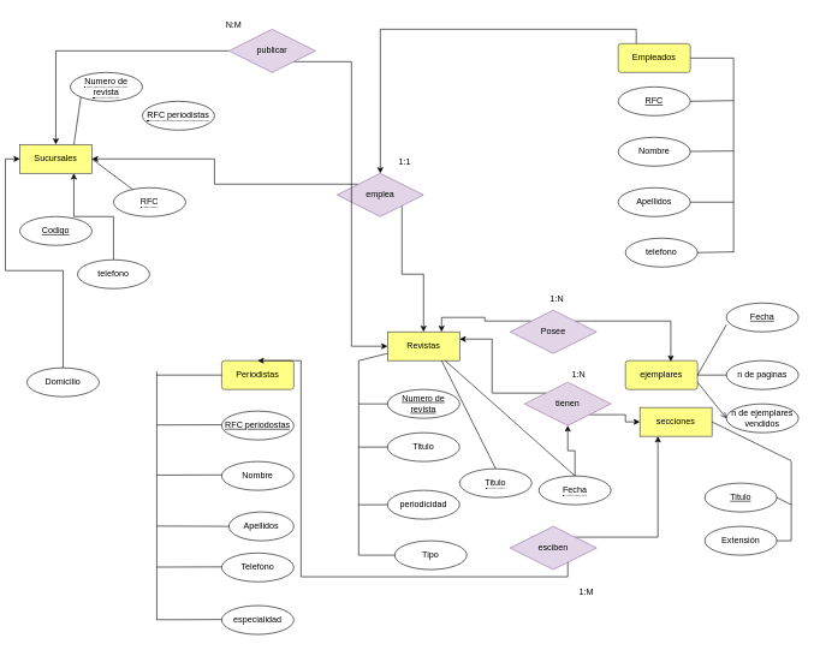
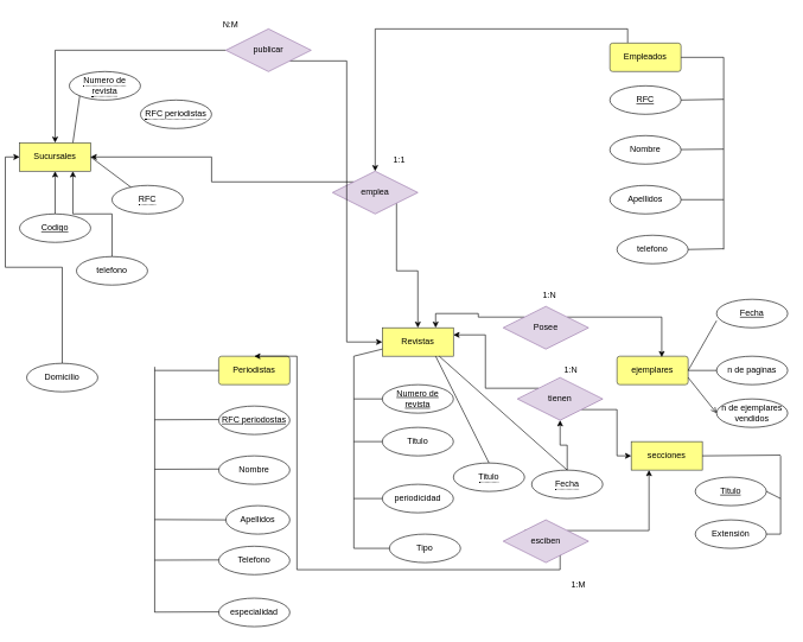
+ <mxCell id="7" style="edgeStyle=orthogonalEdgeStyle;rounded=0;orthogonalLoop=1;jettySize=auto;html=1;exitX=0.5;exitY=0;exitDx=0;exitDy=0;entryX=0.5;entryY=1;entryDx=0;entryDy=0;" parent="1" source="8" target="2" edge="1"><mxGeometry relative="1" as="geometry" /></mxCell>
- <mxCell id="26" value="secciones" style="whiteSpace=wrap;html=1;align=center;fillColor=#ffff88;strokeColor=#36393d;" parent="1" vertex="1"><mxGeometry x="880" y="565" width="100" height="40" as="geometry" /></mxCell>
+ <mxCell id="26" value="secciones" style="whiteSpace=wrap;html=1;align=center;fillColor=#ffff88;strokeColor=#36393d;" parent="1" vertex="1"><mxGeometry x="880" y="620" width="100" height="40" as="geometry" /></mxCell>
